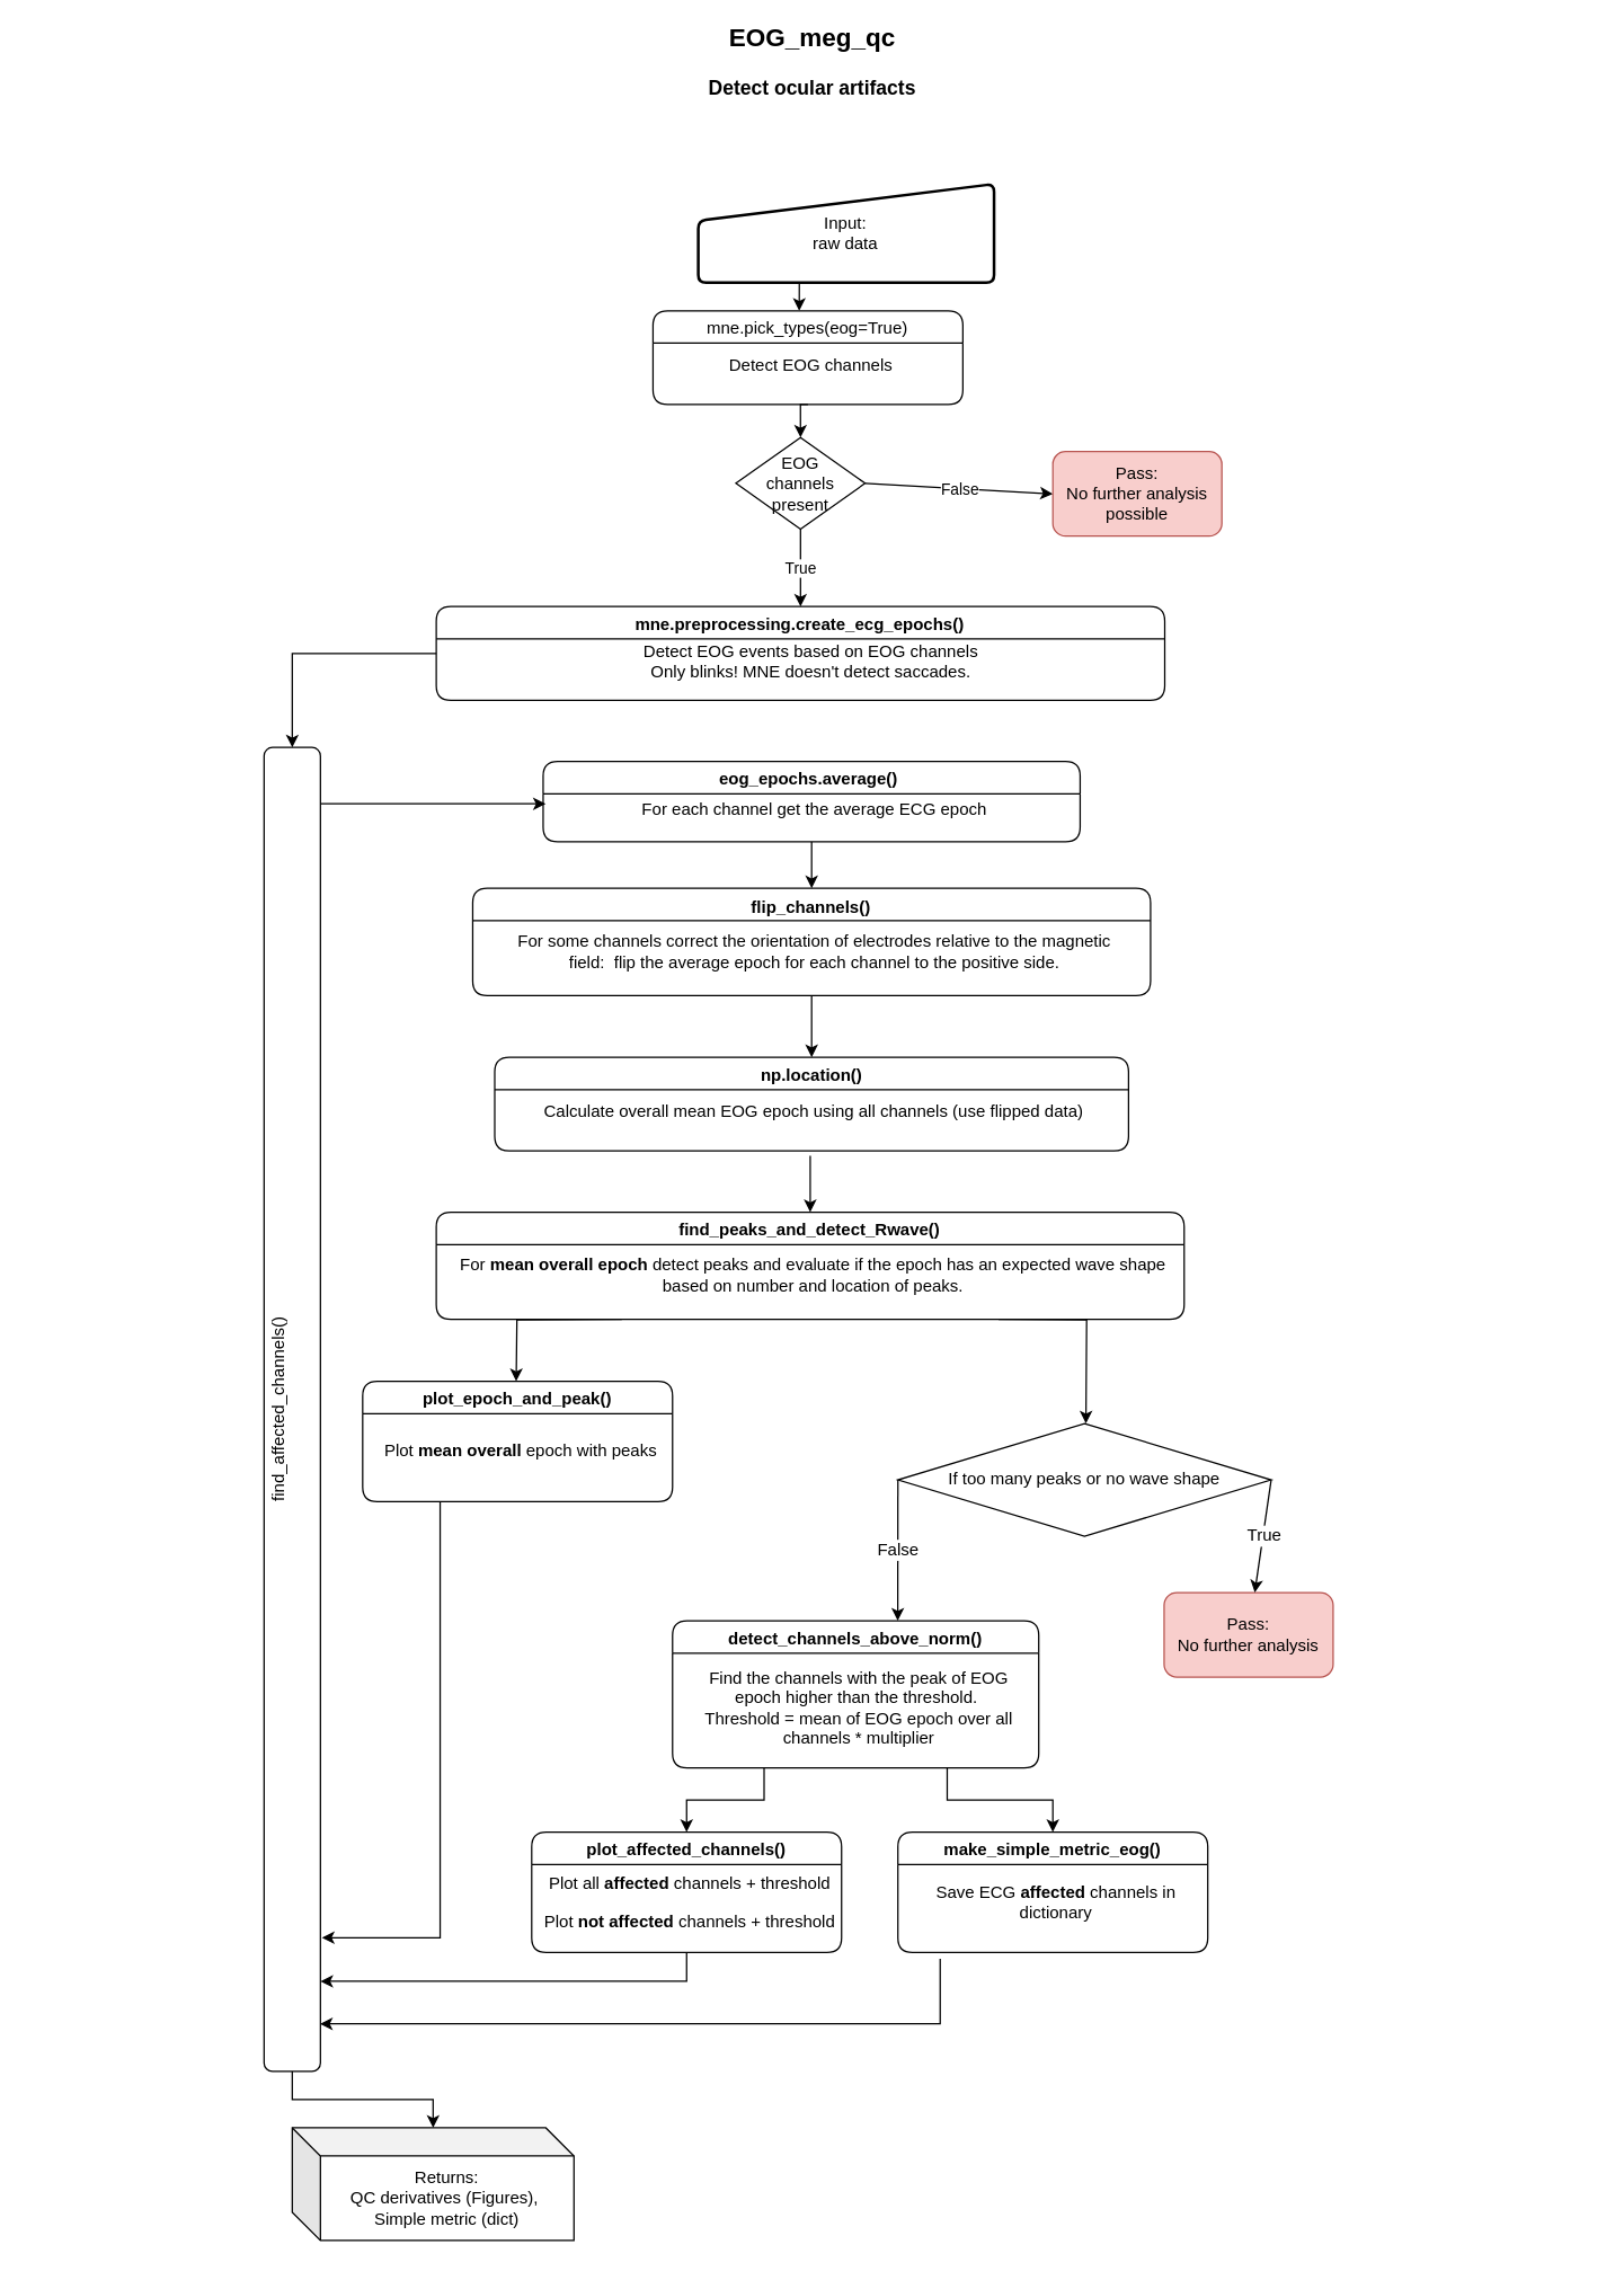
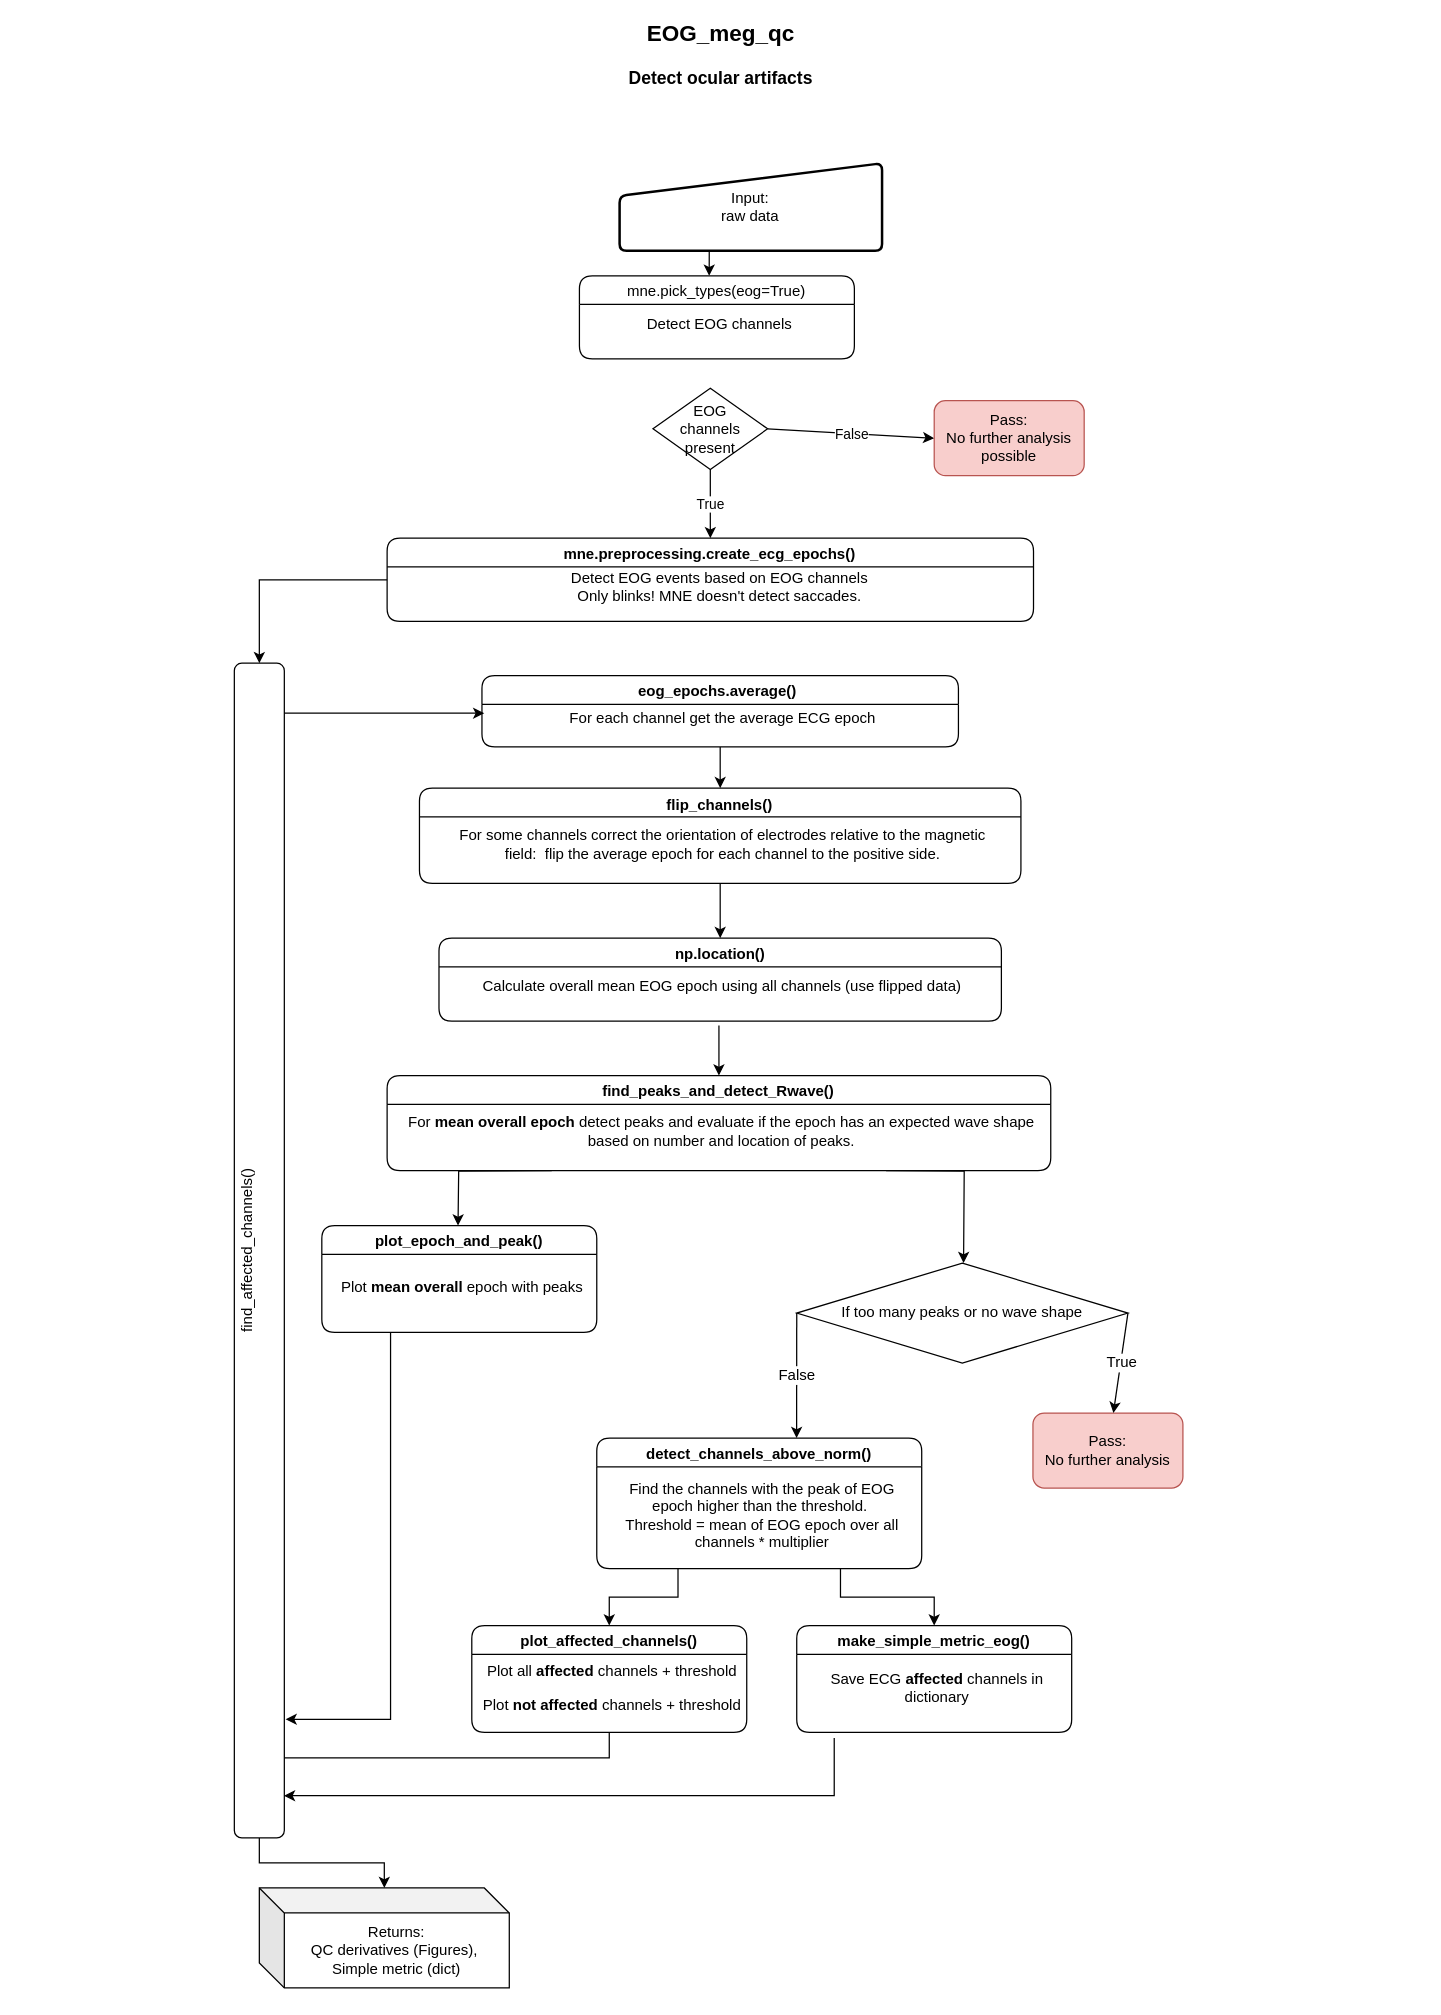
- <mxCell id="57" style="edgeStyle=orthogonalEdgeStyle;rounded=0;orthogonalLoop=1;jettySize=auto;html=1;exitX=0.5;exitY=1;exitDx=0;exitDy=0;entryX=0.5;entryY=0;entryDx=0;entryDy=0;fontFamily=Helvetica;fontColor=#000000;" parent="1" source="55" target="56" edge="1"><mxGeometry relative="1" as="geometry" /></mxCell>
- <mxCell id="44" style="edgeStyle=orthogonalEdgeStyle;rounded=0;orthogonalLoop=1;jettySize=auto;html=1;fontSize=12;exitX=0.5;exitY=1;exitDx=0;exitDy=0;" parent="1" source="24" target="4" edge="1"><mxGeometry relative="1" as="geometry"><Array as="points"><mxPoint x="487" y="1406" /></Array></mxGeometry></mxCell>
+ <mxCell id="44" style="edgeStyle=orthogonalEdgeStyle;rounded=0;orthogonalLoop=1;jettySize=auto;html=1;fontSize=12;exitX=0.5;exitY=1;exitDx=0;exitDy=0;endArrow=none;" parent="1" source="24" target="4" edge="1"><mxGeometry relative="1" as="geometry"><Array as="points"><mxPoint x="487" y="1406" /></Array></mxGeometry></mxCell>
